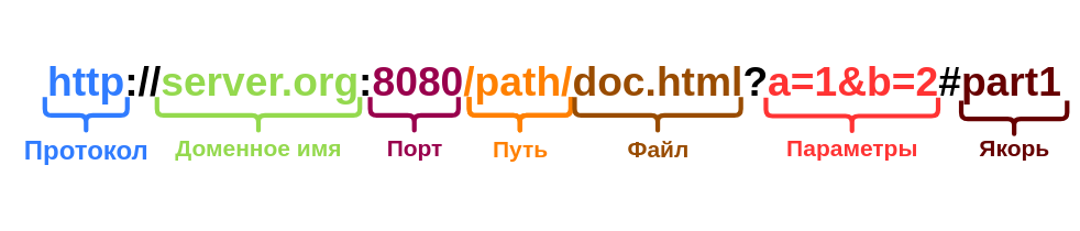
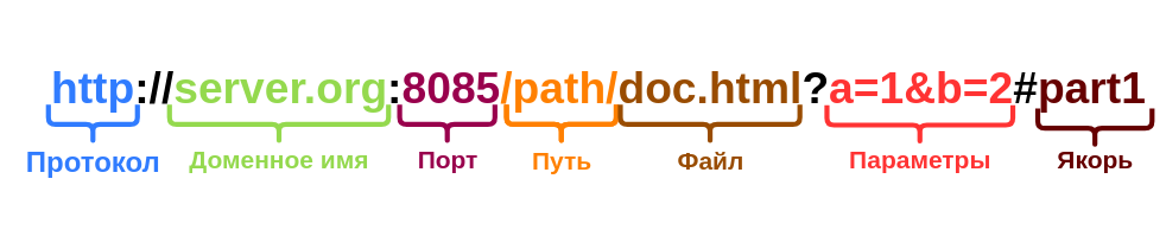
- <mxCell id="2" value="&lt;b&gt;&lt;font style=&quot;font-size: 62px&quot;&gt;&lt;font color=&quot;#307CFF&quot;&gt;http&lt;/font&gt;://&lt;font color=&quot;#94D94E&quot;&gt;server.org&lt;/font&gt;:&lt;font color=&quot;#99004D&quot;&gt;8080&lt;/font&gt;&lt;font color=&quot;#FF8000&quot;&gt;/path/&lt;/font&gt;&lt;font color=&quot;#994C00&quot;&gt;doc.html&lt;/font&gt;?&lt;font color=&quot;#FF3333&quot;&gt;a=1&amp;amp;b=2&lt;/font&gt;#&lt;font color=&quot;#660000&quot;&gt;part1&lt;/font&gt;&lt;/font&gt;&lt;/b&gt;" style="text;html=1;strokeColor=none;fillColor=none;align=center;verticalAlign=middle;whiteSpace=wrap;rounded=0;" vertex="1" parent="1"><mxGeometry x="65" y="49" width="1550" height="150" as="geometry" /></mxCell>
+ <mxCell id="2" value="&lt;b&gt;&lt;font style=&quot;font-size: 62px&quot;&gt;&lt;font color=&quot;#307CFF&quot;&gt;http&lt;/font&gt;://&lt;font color=&quot;#94D94E&quot;&gt;server.org&lt;/font&gt;:&lt;font color=&quot;#99004D&quot;&gt;8085&lt;/font&gt;&lt;font color=&quot;#FF8000&quot;&gt;/path/&lt;/font&gt;&lt;font color=&quot;#994C00&quot;&gt;doc.html&lt;/font&gt;?&lt;font color=&quot;#FF3333&quot;&gt;a=1&amp;amp;b=2&lt;/font&gt;#&lt;font color=&quot;#660000&quot;&gt;part1&lt;/font&gt;&lt;/font&gt;&lt;/b&gt;" style="text;html=1;strokeColor=none;fillColor=none;align=center;verticalAlign=middle;whiteSpace=wrap;rounded=0;" vertex="1" parent="1"><mxGeometry x="65" y="49" width="1550" height="150" as="geometry" /></mxCell>
